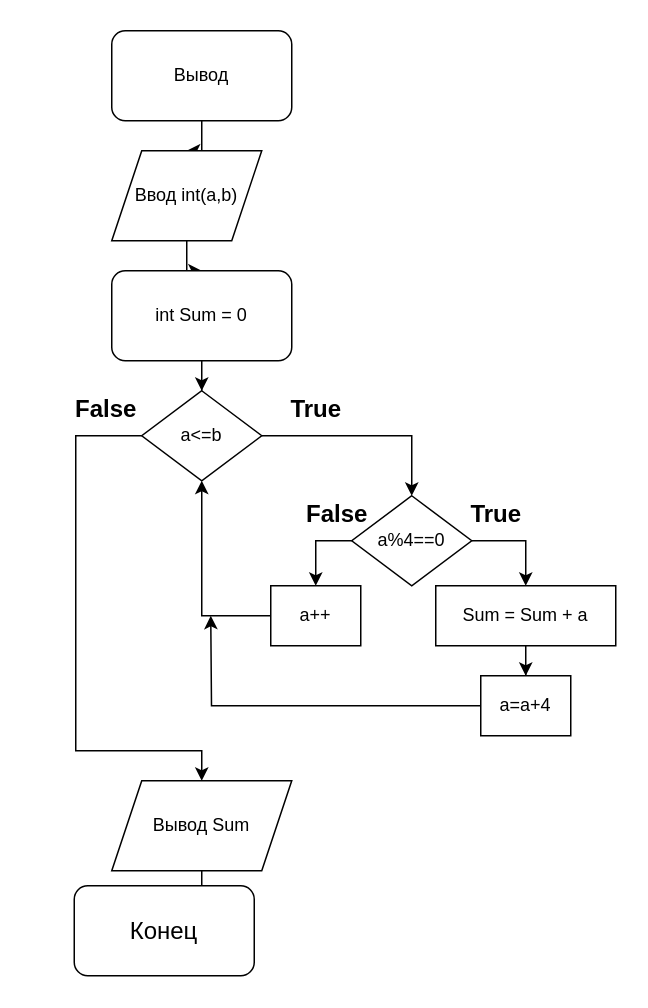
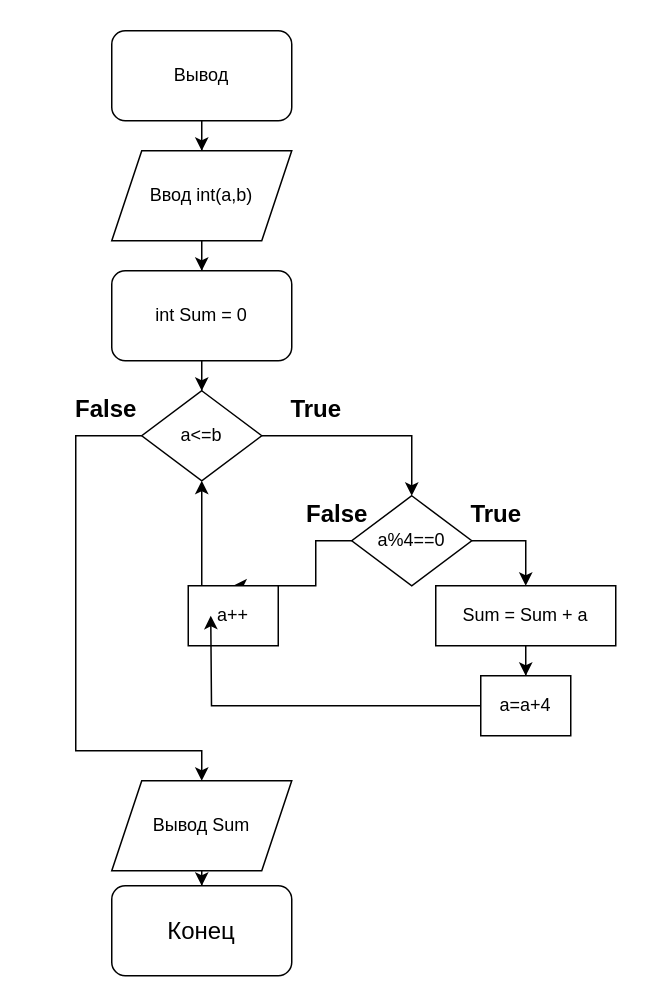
- <mxCell id="5" value="Ввод int(a,b)" style="shape=parallelogram;perimeter=parallelogramPerimeter;whiteSpace=wrap;html=1;fixedSize=1;" vertex="1" parent="1"><mxGeometry x="74" y="100" width="100" height="60" as="geometry" /></mxCell>
+ <mxCell id="5" value="Ввод int(a,b)" style="shape=parallelogram;perimeter=parallelogramPerimeter;whiteSpace=wrap;html=1;fixedSize=1;" vertex="1" parent="1"><mxGeometry x="74" y="100" width="120" height="60" as="geometry" /></mxCell>
- <mxCell id="15" value="a++" style="rounded=0;whiteSpace=wrap;html=1;" vertex="1" parent="1"><mxGeometry x="180" y="390" width="60" height="40" as="geometry" /></mxCell>
+ <mxCell id="15" value="a++" style="rounded=0;whiteSpace=wrap;html=1;" vertex="1" parent="1"><mxGeometry x="125" y="390" width="60" height="40" as="geometry" /></mxCell>
- <mxCell id="26" value="Конец" style="rounded=1;whiteSpace=wrap;html=1;fontSize=16;" vertex="1" parent="1"><mxGeometry x="49" y="590" width="120" height="60" as="geometry" /></mxCell>
+ <mxCell id="26" value="Конец" style="rounded=1;whiteSpace=wrap;html=1;fontSize=16;" vertex="1" parent="1"><mxGeometry x="74" y="590" width="120" height="60" as="geometry" /></mxCell>
